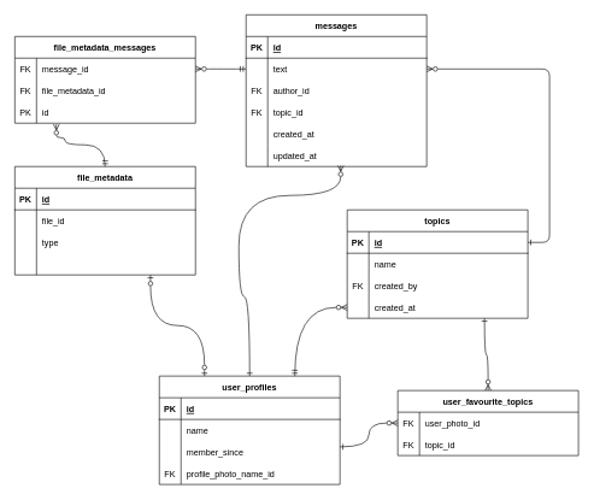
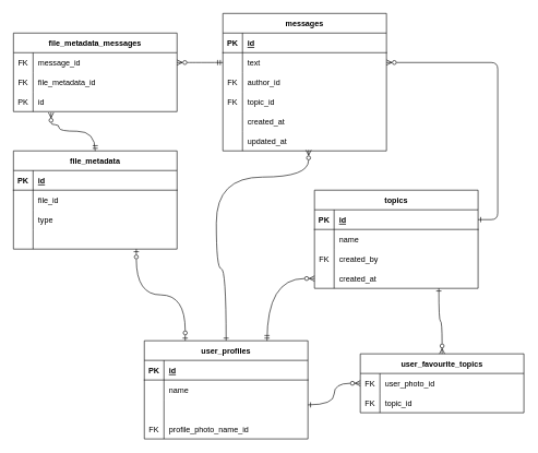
- <mxCell id="60" value="member_since" style="shape=partialRectangle;overflow=hidden;connectable=0;fillColor=none;top=0;left=0;bottom=0;right=0;align=left;spacingLeft=6;" parent="58" vertex="1"><mxGeometry x="30" width="220" height="30" as="geometry"><mxRectangle width="220" height="30" as="alternateBounds" /></mxGeometry></mxCell>
